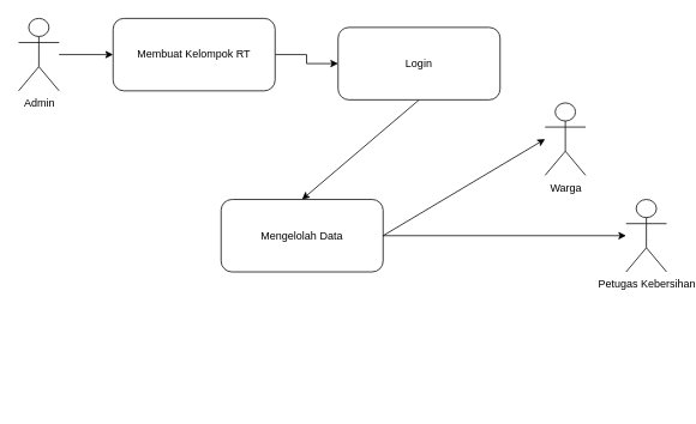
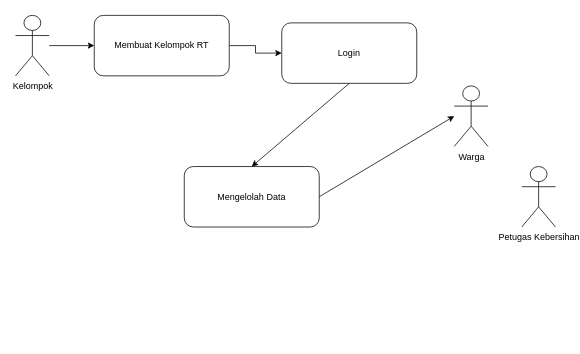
- <mxCell id="4" value="Admin" style="shape=umlActor;verticalLabelPosition=bottom;verticalAlign=top;html=1;outlineConnect=0;" parent="2" vertex="1"><mxGeometry width="45" height="80.625" as="geometry" /></mxCell>
+ <mxCell id="4" value="Kelompok" style="shape=umlActor;verticalLabelPosition=bottom;verticalAlign=top;html=1;outlineConnect=0;" parent="2" vertex="1"><mxGeometry width="45" height="80.625" as="geometry" /></mxCell>
- <mxCell id="10" value="" style="endArrow=classic;html=1;rounded=0;exitX=1;exitY=0.5;exitDx=0;exitDy=0;" edge="1" parent="2" source="7" target="12"><mxGeometry width="50" height="50" relative="1" as="geometry"><mxPoint x="420" y="255.312" as="sourcePoint" /><mxPoint x="585" y="241.875" as="targetPoint" /></mxGeometry></mxCell>
